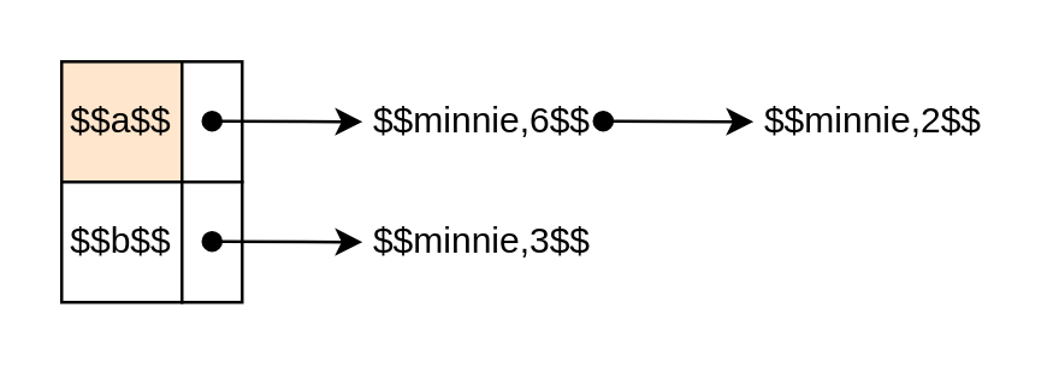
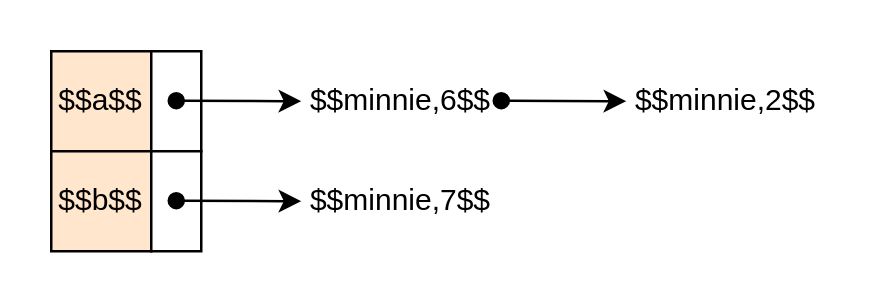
- <mxCell id="3" value="$$b$$" style="rounded=0;whiteSpace=wrap;html=1;fillColor=#FFFFFF;" vertex="1" parent="1"><mxGeometry x="20" y="60" width="40" height="40" as="geometry" /></mxCell>
+ <mxCell id="3" value="$$b$$" style="rounded=0;whiteSpace=wrap;html=1;fillColor=#ffe6cc;" vertex="1" parent="1"><mxGeometry x="20" y="60" width="40" height="40" as="geometry" /></mxCell>
- <mxCell id="9" value="$$minnie,3$$" style="text;html=1;strokeColor=none;fillColor=none;align=center;verticalAlign=middle;whiteSpace=wrap;rounded=0;" vertex="1" parent="1"><mxGeometry x="120" y="60" width="80" height="40" as="geometry" /></mxCell>
+ <mxCell id="9" value="$$minnie,7$$" style="text;html=1;strokeColor=none;fillColor=none;align=center;verticalAlign=middle;whiteSpace=wrap;rounded=0;" vertex="1" parent="1"><mxGeometry x="120" y="60" width="80" height="40" as="geometry" /></mxCell>
